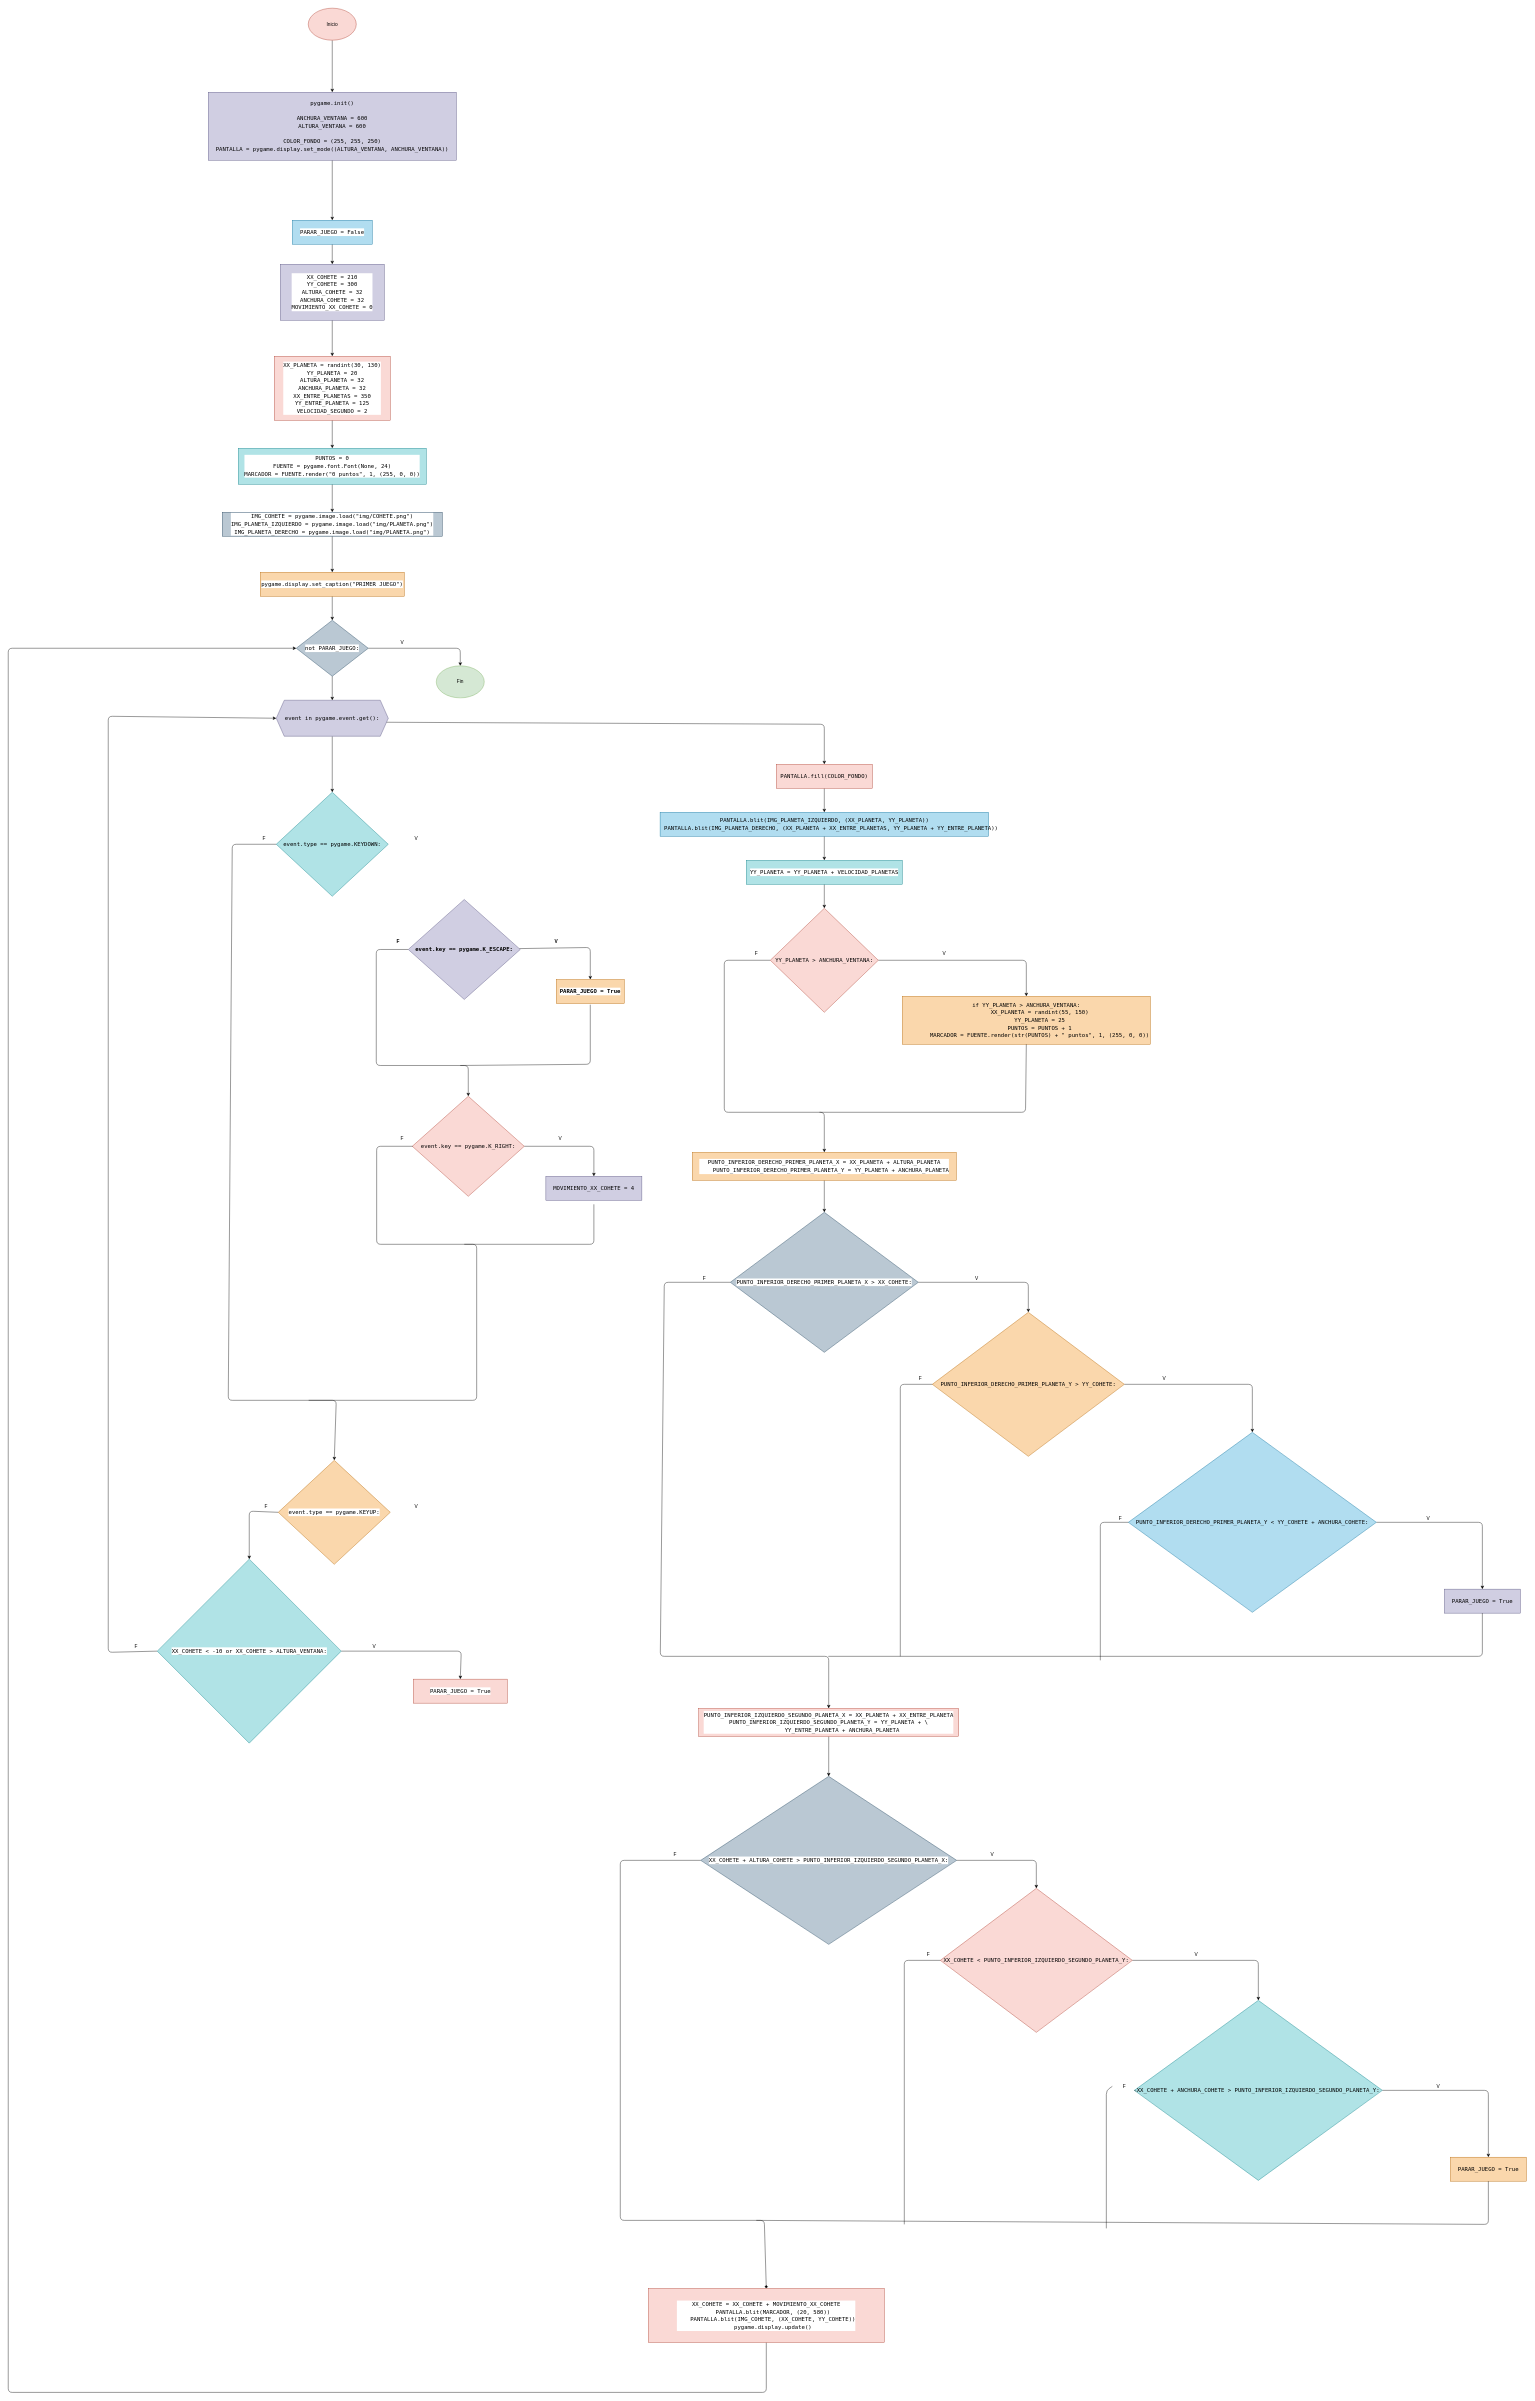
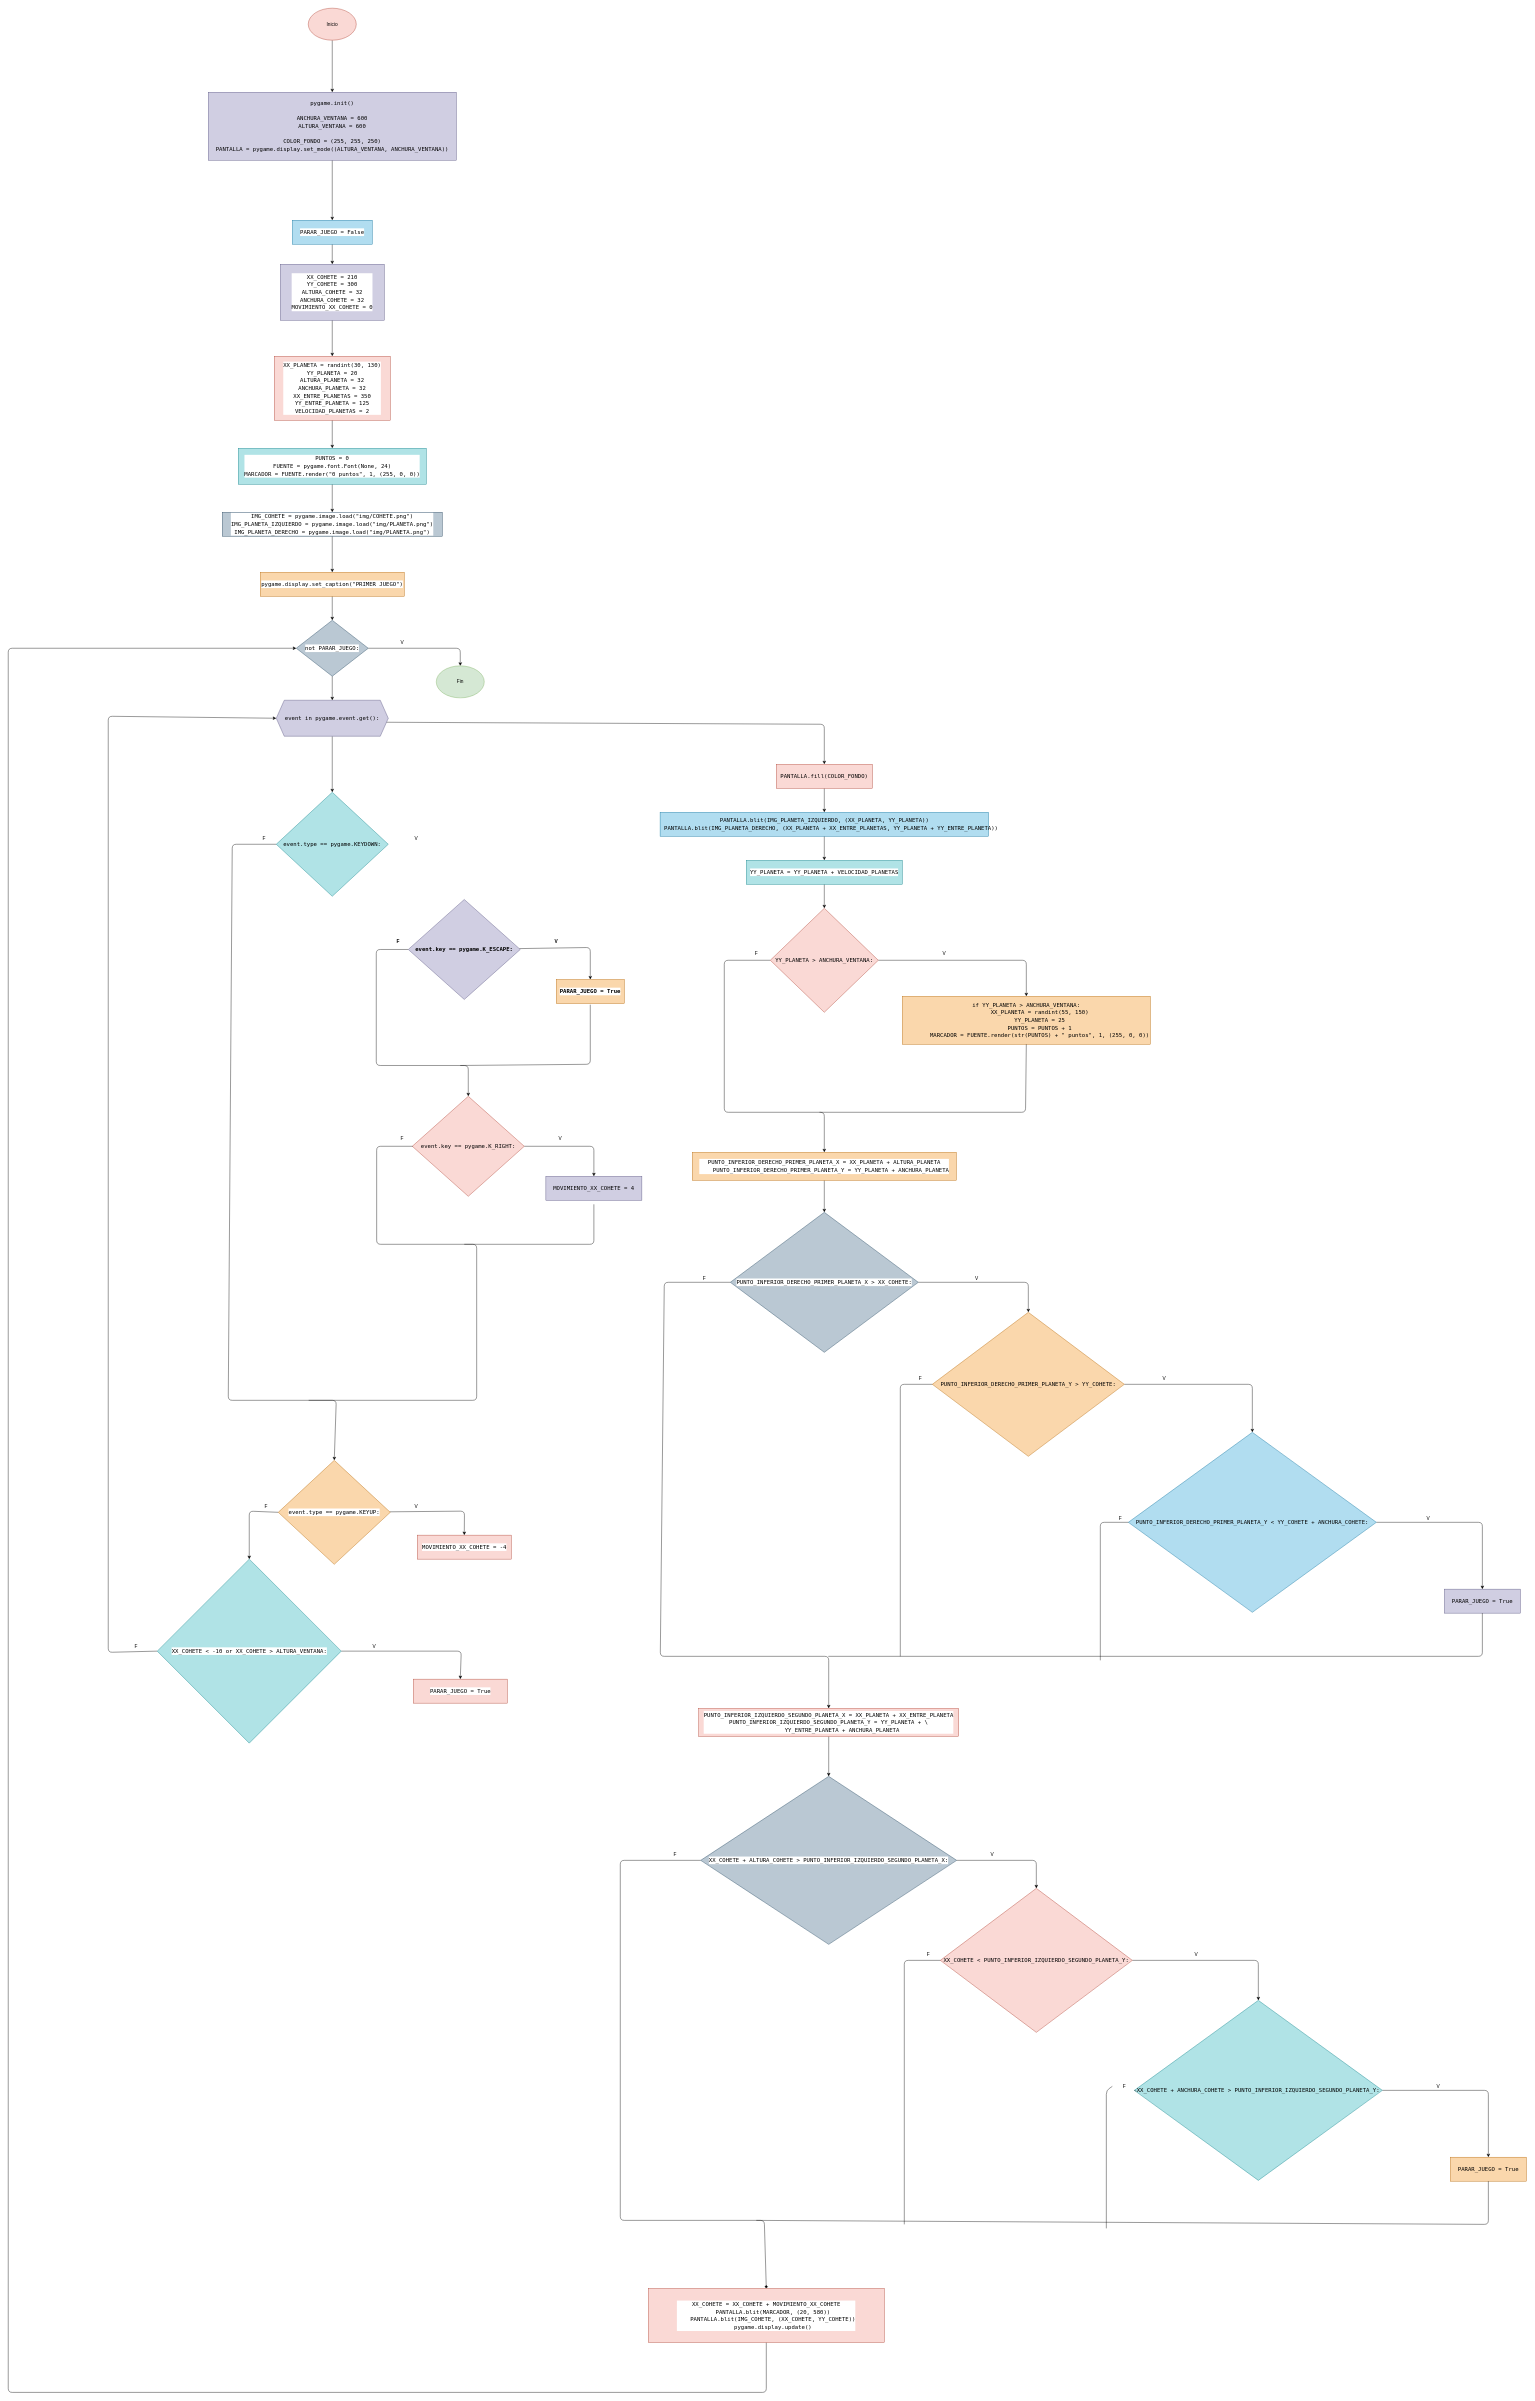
- <mxCell id="11" value="&lt;div style=&quot;font-family: &amp;quot;Droid Sans Mono&amp;quot;, &amp;quot;monospace&amp;quot;, monospace; font-size: 14px; line-height: 19px; white-space: pre;&quot;&gt;&lt;div&gt;&lt;span style=&quot;&quot;&gt;XX_PLANETA&lt;/span&gt;&lt;span style=&quot;&quot;&gt; &lt;/span&gt;&lt;span style=&quot;&quot;&gt;=&lt;/span&gt;&lt;span style=&quot;&quot;&gt; &lt;/span&gt;&lt;span style=&quot;&quot;&gt;randint&lt;/span&gt;&lt;span style=&quot;&quot;&gt;(&lt;/span&gt;&lt;span style=&quot;&quot;&gt;30&lt;/span&gt;&lt;span style=&quot;&quot;&gt;, &lt;/span&gt;&lt;span style=&quot;&quot;&gt;130&lt;/span&gt;&lt;span style=&quot;&quot;&gt;)&lt;/span&gt;&lt;/div&gt;&lt;div&gt;&lt;span style=&quot;&quot;&gt;YY_PLANETA&lt;/span&gt;&lt;span style=&quot;&quot;&gt; &lt;/span&gt;&lt;span style=&quot;&quot;&gt;=&lt;/span&gt;&lt;span style=&quot;&quot;&gt; &lt;/span&gt;&lt;span style=&quot;&quot;&gt;20&lt;/span&gt;&lt;/div&gt;&lt;div&gt;&lt;span style=&quot;&quot;&gt;ALTURA_PLANETA&lt;/span&gt;&lt;span style=&quot;&quot;&gt; &lt;/span&gt;&lt;span style=&quot;&quot;&gt;=&lt;/span&gt;&lt;span style=&quot;&quot;&gt; &lt;/span&gt;&lt;span style=&quot;&quot;&gt;32&lt;/span&gt;&lt;/div&gt;&lt;div&gt;&lt;span style=&quot;&quot;&gt;ANCHURA_PLANETA&lt;/span&gt;&lt;span style=&quot;&quot;&gt; &lt;/span&gt;&lt;span style=&quot;&quot;&gt;=&lt;/span&gt;&lt;span style=&quot;&quot;&gt; &lt;/span&gt;&lt;span style=&quot;&quot;&gt;32&lt;/span&gt;&lt;/div&gt;&lt;div&gt;&lt;span style=&quot;&quot;&gt;XX_ENTRE_PLANETAS&lt;/span&gt;&lt;span style=&quot;&quot;&gt; &lt;/span&gt;&lt;span style=&quot;&quot;&gt;=&lt;/span&gt;&lt;span style=&quot;&quot;&gt; &lt;/span&gt;&lt;span style=&quot;&quot;&gt;350&lt;/span&gt;&lt;/div&gt;&lt;div&gt;&lt;span style=&quot;&quot;&gt;YY_ENTRE_PLANETA&lt;/span&gt;&lt;span style=&quot;&quot;&gt; &lt;/span&gt;&lt;span style=&quot;&quot;&gt;=&lt;/span&gt;&lt;span style=&quot;&quot;&gt; &lt;/span&gt;&lt;span style=&quot;&quot;&gt;125&lt;/span&gt;&lt;/div&gt;&lt;div&gt;&lt;span style=&quot;&quot;&gt;VELOCIDAD_SEGUNDO&lt;/span&gt;&lt;span style=&quot;&quot;&gt; &lt;/span&gt;&lt;span style=&quot;&quot;&gt;=&lt;/span&gt;&lt;span style=&quot;&quot;&gt; &lt;/span&gt;&lt;span style=&quot;&quot;&gt;2&lt;/span&gt;&lt;/div&gt;&lt;/div&gt;" style="rounded=0;whiteSpace=wrap;html=1;fillColor=#fad9d5;labelBackgroundColor=default;strokeColor=#ae4132;" parent="1" vertex="1"><mxGeometry x="685" y="890" width="290" height="160" as="geometry" /></mxCell>
+ <mxCell id="11" value="&lt;div style=&quot;font-family: &amp;quot;Droid Sans Mono&amp;quot;, &amp;quot;monospace&amp;quot;, monospace; font-size: 14px; line-height: 19px; white-space: pre;&quot;&gt;&lt;div&gt;&lt;span style=&quot;&quot;&gt;XX_PLANETA&lt;/span&gt;&lt;span style=&quot;&quot;&gt; &lt;/span&gt;&lt;span style=&quot;&quot;&gt;=&lt;/span&gt;&lt;span style=&quot;&quot;&gt; &lt;/span&gt;&lt;span style=&quot;&quot;&gt;randint&lt;/span&gt;&lt;span style=&quot;&quot;&gt;(&lt;/span&gt;&lt;span style=&quot;&quot;&gt;30&lt;/span&gt;&lt;span style=&quot;&quot;&gt;, &lt;/span&gt;&lt;span style=&quot;&quot;&gt;130&lt;/span&gt;&lt;span style=&quot;&quot;&gt;)&lt;/span&gt;&lt;/div&gt;&lt;div&gt;&lt;span style=&quot;&quot;&gt;YY_PLANETA&lt;/span&gt;&lt;span style=&quot;&quot;&gt; &lt;/span&gt;&lt;span style=&quot;&quot;&gt;=&lt;/span&gt;&lt;span style=&quot;&quot;&gt; &lt;/span&gt;&lt;span style=&quot;&quot;&gt;20&lt;/span&gt;&lt;/div&gt;&lt;div&gt;&lt;span style=&quot;&quot;&gt;ALTURA_PLANETA&lt;/span&gt;&lt;span style=&quot;&quot;&gt; &lt;/span&gt;&lt;span style=&quot;&quot;&gt;=&lt;/span&gt;&lt;span style=&quot;&quot;&gt; &lt;/span&gt;&lt;span style=&quot;&quot;&gt;32&lt;/span&gt;&lt;/div&gt;&lt;div&gt;&lt;span style=&quot;&quot;&gt;ANCHURA_PLANETA&lt;/span&gt;&lt;span style=&quot;&quot;&gt; &lt;/span&gt;&lt;span style=&quot;&quot;&gt;=&lt;/span&gt;&lt;span style=&quot;&quot;&gt; &lt;/span&gt;&lt;span style=&quot;&quot;&gt;32&lt;/span&gt;&lt;/div&gt;&lt;div&gt;&lt;span style=&quot;&quot;&gt;XX_ENTRE_PLANETAS&lt;/span&gt;&lt;span style=&quot;&quot;&gt; &lt;/span&gt;&lt;span style=&quot;&quot;&gt;=&lt;/span&gt;&lt;span style=&quot;&quot;&gt; &lt;/span&gt;&lt;span style=&quot;&quot;&gt;350&lt;/span&gt;&lt;/div&gt;&lt;div&gt;&lt;span style=&quot;&quot;&gt;YY_ENTRE_PLANETA&lt;/span&gt;&lt;span style=&quot;&quot;&gt; &lt;/span&gt;&lt;span style=&quot;&quot;&gt;=&lt;/span&gt;&lt;span style=&quot;&quot;&gt; &lt;/span&gt;&lt;span style=&quot;&quot;&gt;125&lt;/span&gt;&lt;/div&gt;&lt;div&gt;&lt;span style=&quot;&quot;&gt;VELOCIDAD_PLANETAS&lt;/span&gt;&lt;span style=&quot;&quot;&gt; &lt;/span&gt;&lt;span style=&quot;&quot;&gt;=&lt;/span&gt;&lt;span style=&quot;&quot;&gt; &lt;/span&gt;&lt;span style=&quot;&quot;&gt;2&lt;/span&gt;&lt;/div&gt;&lt;/div&gt;" style="rounded=0;whiteSpace=wrap;html=1;fillColor=#fad9d5;labelBackgroundColor=default;strokeColor=#ae4132;" parent="1" vertex="1"><mxGeometry x="685" y="890" width="290" height="160" as="geometry" /></mxCell>
+ <mxCell id="27" style="edgeStyle=none;html=1;entryX=0.5;entryY=0;entryDx=0;entryDy=0;" parent="1" source="29" target="30" edge="1"><mxGeometry relative="1" as="geometry"><Array as="points"><mxPoint x="1160.5" y="3777" /></Array></mxGeometry></mxCell>
+ <mxCell id="30" value="&lt;div style=&quot;font-family: &amp;quot;Droid Sans Mono&amp;quot;, &amp;quot;monospace&amp;quot;, monospace; font-size: 14px; line-height: 19px; white-space: pre;&quot;&gt;&lt;div style=&quot;line-height: 19px;&quot;&gt;&lt;span style=&quot;&quot;&gt;MOVIMIENTO_XX_COHETE&lt;/span&gt;&lt;span style=&quot;&quot;&gt; &lt;/span&gt;&lt;span style=&quot;&quot;&gt;=&lt;/span&gt;&lt;span style=&quot;&quot;&gt; &lt;/span&gt;&lt;span style=&quot;&quot;&gt;-&lt;/span&gt;&lt;span style=&quot;&quot;&gt;4&lt;/span&gt;&lt;/div&gt;&lt;/div&gt;" style="rounded=0;whiteSpace=wrap;html=1;labelBackgroundColor=default;fillColor=#fad9d5;strokeColor=#ae4132;" parent="1" vertex="1"><mxGeometry x="1042.5" y="3837" width="235" height="60" as="geometry" /></mxCell>
